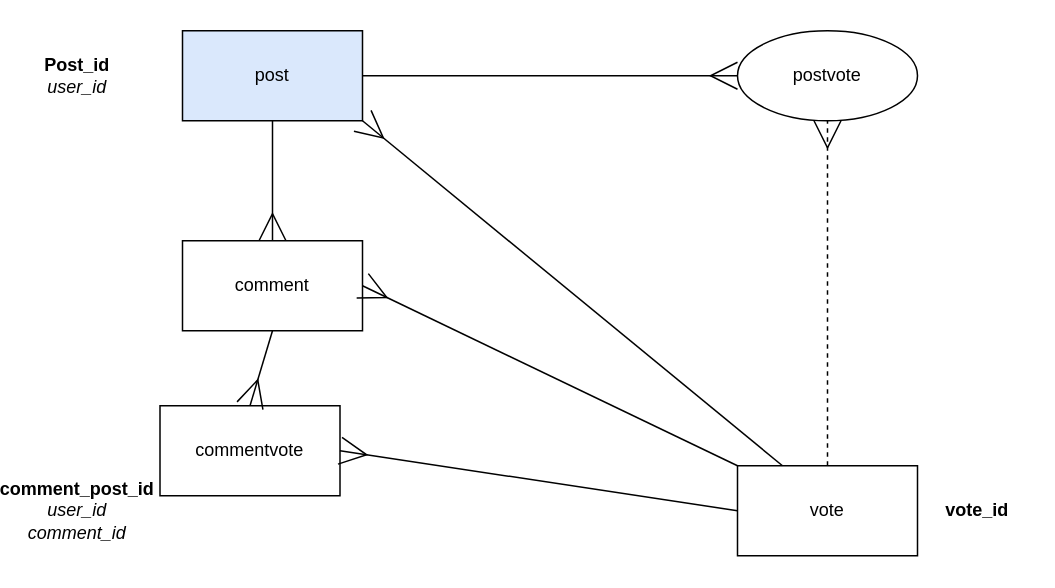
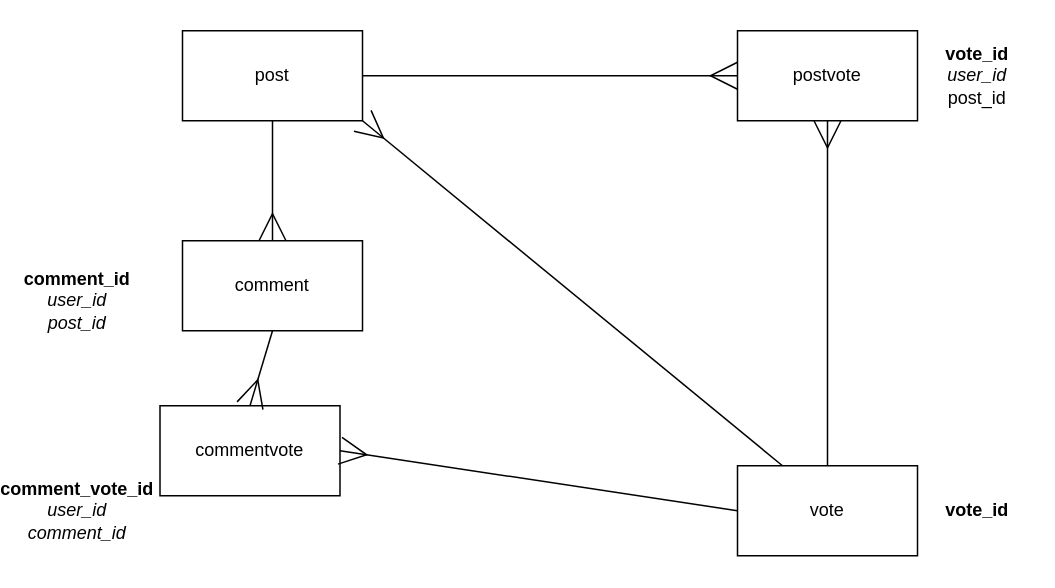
- <mxCell id="14" value="&lt;b&gt;Post_id&lt;/b&gt;&lt;br&gt;&lt;i style=&quot;&quot;&gt;user_id&lt;/i&gt;" style="text;html=1;strokeColor=none;fillColor=none;align=center;verticalAlign=middle;whiteSpace=wrap;rounded=0;" vertex="1" parent="1"><mxGeometry x="20" y="35" width="60" height="30" as="geometry" /></mxCell>
- <mxCell id="4" value="post" style="rounded=0;whiteSpace=wrap;html=1;fillColor=#dae8fc;" vertex="1" parent="1"><mxGeometry x="120" y="20" width="120" height="60" as="geometry" /></mxCell>
+ <mxCell id="4" value="post" style="rounded=0;whiteSpace=wrap;html=1;" vertex="1" parent="1"><mxGeometry x="120" y="20" width="120" height="60" as="geometry" /></mxCell>
- <mxCell id="3" value="postvote" style="ellipse;whiteSpace=wrap;html=1;" vertex="1" parent="1"><mxGeometry x="490" y="20" width="120" height="60" as="geometry" /></mxCell>
+ <mxCell id="3" value="postvote" style="rounded=0;whiteSpace=wrap;html=1;" vertex="1" parent="1"><mxGeometry x="490" y="20" width="120" height="60" as="geometry" /></mxCell>
+ <mxCell id="17" value="&lt;b&gt;vote_id&lt;/b&gt;&lt;br&gt;&lt;i&gt;user_id&lt;br&gt;&lt;/i&gt;post_id" style="text;html=1;strokeColor=none;fillColor=none;align=center;verticalAlign=middle;whiteSpace=wrap;rounded=0;" vertex="1" parent="1"><mxGeometry x="620" y="35" width="60" height="30" as="geometry" /></mxCell>
- <mxCell id="7" value="" style="endArrow=ERmany;html=1;rounded=0;entryX=0.5;entryY=1;entryDx=0;entryDy=0;exitX=0.5;exitY=0;exitDx=0;exitDy=0;endSize=16;startSize=16;startArrow=none;startFill=0;endFill=0;dashed=1;" edge="1" parent="1" source="2" target="3"><mxGeometry width="50" height="50" relative="1" as="geometry"><mxPoint x="350" y="240" as="sourcePoint" /><mxPoint x="400" y="190" as="targetPoint" /></mxGeometry></mxCell>
+ <mxCell id="7" value="" style="endArrow=ERmany;html=1;rounded=0;entryX=0.5;entryY=1;entryDx=0;entryDy=0;exitX=0.5;exitY=0;exitDx=0;exitDy=0;endSize=16;startSize=16;startArrow=none;startFill=0;endFill=0;" edge="1" parent="1" source="2" target="3"><mxGeometry width="50" height="50" relative="1" as="geometry"><mxPoint x="350" y="240" as="sourcePoint" /><mxPoint x="400" y="190" as="targetPoint" /></mxGeometry></mxCell>
+ <mxCell id="15" value="comment_id&lt;br&gt;&lt;span style=&quot;font-weight: normal;&quot;&gt;&lt;i&gt;user_id&lt;br&gt;post_id&lt;/i&gt;&lt;/span&gt;" style="text;html=1;strokeColor=none;fillColor=none;align=center;verticalAlign=middle;whiteSpace=wrap;rounded=0;fontStyle=1" vertex="1" parent="1"><mxGeometry x="20" y="185" width="60" height="30" as="geometry" /></mxCell>
- <mxCell id="12" value="" style="endArrow=none;html=1;rounded=0;exitX=1;exitY=0.5;exitDx=0;exitDy=0;entryX=0;entryY=0;entryDx=0;entryDy=0;endSize=16;startSize=16;endFill=0;startArrow=ERmany;startFill=0;" edge="1" parent="1" source="5" target="2"><mxGeometry width="50" height="50" relative="1" as="geometry"><mxPoint x="350" y="240" as="sourcePoint" /><mxPoint x="400" y="190" as="targetPoint" /></mxGeometry></mxCell>
- <mxCell id="16" value="comment_post_id&lt;br&gt;&lt;span style=&quot;font-weight: normal;&quot;&gt;&lt;i&gt;user_id&lt;br&gt;comment_id&lt;/i&gt;&lt;/span&gt;" style="text;html=1;strokeColor=none;fillColor=none;align=center;verticalAlign=middle;whiteSpace=wrap;rounded=0;fontStyle=1" vertex="1" parent="1"><mxGeometry x="20" y="325" width="60" height="30" as="geometry" /></mxCell>
+ <mxCell id="16" value="comment_vote_id&lt;br&gt;&lt;span style=&quot;font-weight: normal;&quot;&gt;&lt;i&gt;user_id&lt;br&gt;comment_id&lt;/i&gt;&lt;/span&gt;" style="text;html=1;strokeColor=none;fillColor=none;align=center;verticalAlign=middle;whiteSpace=wrap;rounded=0;fontStyle=1" vertex="1" parent="1"><mxGeometry x="20" y="325" width="60" height="30" as="geometry" /></mxCell>
